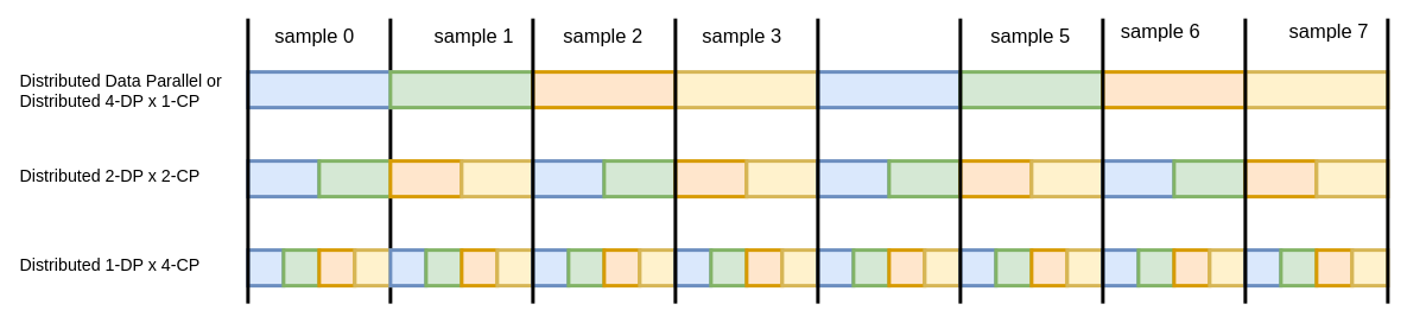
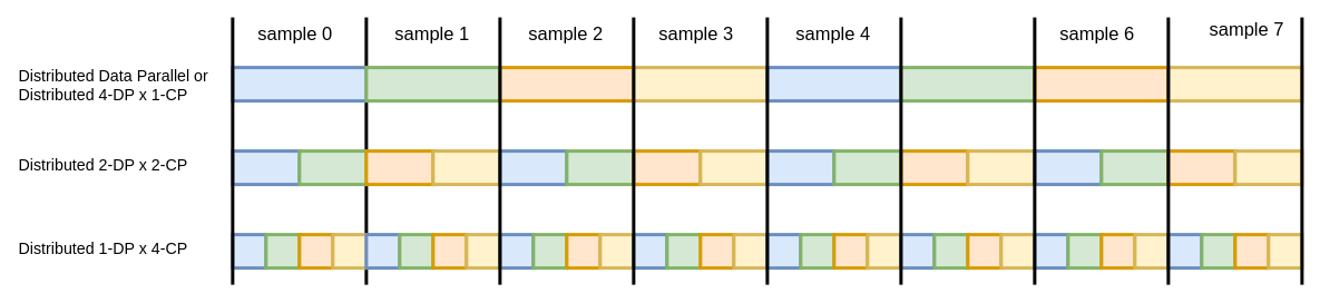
- <mxCell id="83" value="sample 6" style="text;html=1;align=center;verticalAlign=middle;whiteSpace=wrap;rounded=0;fontSize=22;" parent="1" vertex="1"><mxGeometry x="1243" y="20" width="120" height="30" as="geometry" /></mxCell>
+ <mxCell id="83" value="sample 6" style="text;html=1;align=center;verticalAlign=middle;whiteSpace=wrap;rounded=0;fontSize=22;" parent="1" vertex="1"><mxGeometry x="1253" y="25" width="120" height="30" as="geometry" /></mxCell>
- <mxCell id="78" value="sample 1" style="text;html=1;align=center;verticalAlign=middle;whiteSpace=wrap;rounded=0;fontSize=22;" parent="1" vertex="1"><mxGeometry x="472" y="25" width="120" height="30" as="geometry" /></mxCell>
+ <mxCell id="78" value="sample 1" style="text;html=1;align=center;verticalAlign=middle;whiteSpace=wrap;rounded=0;fontSize=22;" parent="1" vertex="1"><mxGeometry x="457" y="25" width="120" height="30" as="geometry" /></mxCell>
+ <mxCell id="81" value="sample 4" style="text;html=1;align=center;verticalAlign=middle;whiteSpace=wrap;rounded=0;fontSize=22;" parent="1" vertex="1"><mxGeometry x="937" y="25" width="120" height="30" as="geometry" /></mxCell>
- <mxCell id="82" value="sample 5" style="text;html=1;align=center;verticalAlign=middle;whiteSpace=wrap;rounded=0;fontSize=22;" parent="1" vertex="1"><mxGeometry x="1097" y="25" width="120" height="30" as="geometry" /></mxCell>
